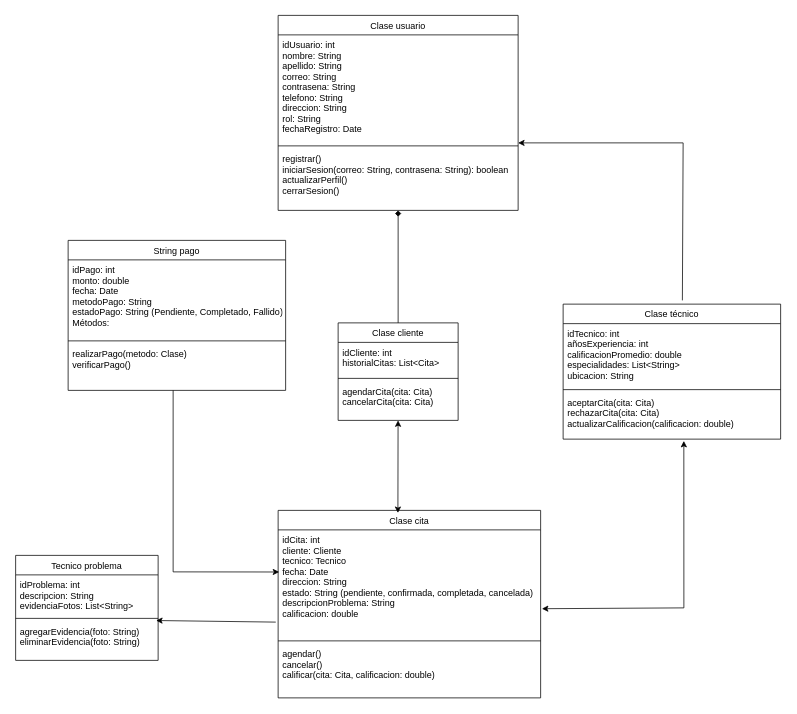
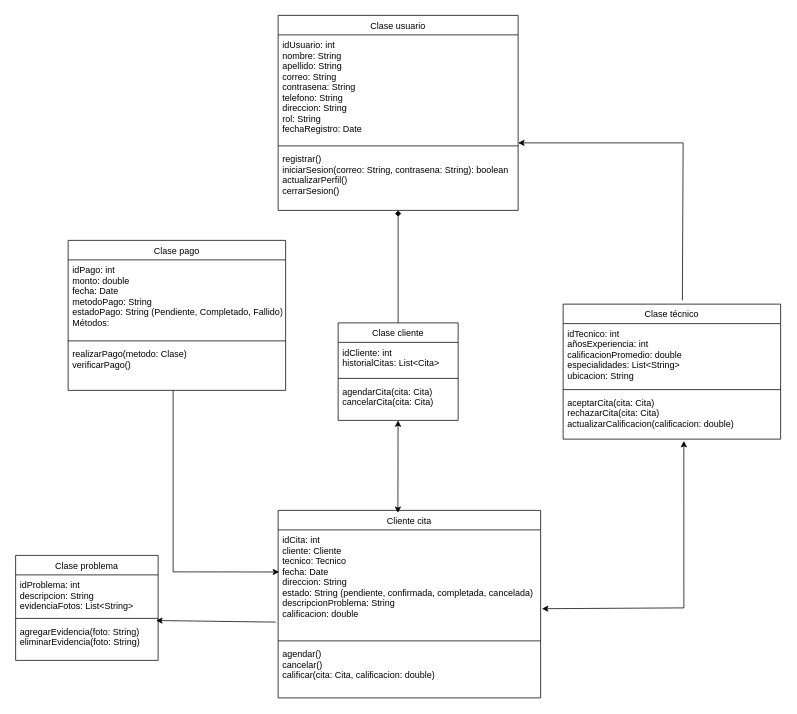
- <mxCell id="10" value="String pago" style="swimlane;fontStyle=0;align=center;verticalAlign=top;childLayout=stackLayout;horizontal=1;startSize=26;horizontalStack=0;resizeParent=1;resizeLast=0;collapsible=1;marginBottom=0;rounded=0;shadow=0;strokeWidth=1;" vertex="1" parent="1"><mxGeometry x="90" y="320" width="290" height="200" as="geometry"><mxRectangle x="550" y="140" width="160" height="26" as="alternateBounds" /></mxGeometry></mxCell>
+ <mxCell id="10" value="Clase pago" style="swimlane;fontStyle=0;align=center;verticalAlign=top;childLayout=stackLayout;horizontal=1;startSize=26;horizontalStack=0;resizeParent=1;resizeLast=0;collapsible=1;marginBottom=0;rounded=0;shadow=0;strokeWidth=1;" vertex="1" parent="1"><mxGeometry x="90" y="320" width="290" height="200" as="geometry"><mxRectangle x="550" y="140" width="160" height="26" as="alternateBounds" /></mxGeometry></mxCell>
- <mxCell id="2" value="Clase cita" style="swimlane;fontStyle=0;align=center;verticalAlign=top;childLayout=stackLayout;horizontal=1;startSize=26;horizontalStack=0;resizeParent=1;resizeLast=0;collapsible=1;marginBottom=0;rounded=0;shadow=0;strokeWidth=1;" parent="1" vertex="1"><mxGeometry x="370" y="680" width="350" height="250" as="geometry"><mxRectangle x="550" y="140" width="160" height="26" as="alternateBounds" /></mxGeometry></mxCell>
+ <mxCell id="2" value="Cliente cita" style="swimlane;fontStyle=0;align=center;verticalAlign=top;childLayout=stackLayout;horizontal=1;startSize=26;horizontalStack=0;resizeParent=1;resizeLast=0;collapsible=1;marginBottom=0;rounded=0;shadow=0;strokeWidth=1;" parent="1" vertex="1"><mxGeometry x="370" y="680" width="350" height="250" as="geometry"><mxRectangle x="550" y="140" width="160" height="26" as="alternateBounds" /></mxGeometry></mxCell>
- <mxCell id="6" value="Tecnico problema" style="swimlane;fontStyle=0;align=center;verticalAlign=top;childLayout=stackLayout;horizontal=1;startSize=26;horizontalStack=0;resizeParent=1;resizeLast=0;collapsible=1;marginBottom=0;rounded=0;shadow=0;strokeWidth=1;" vertex="1" parent="1"><mxGeometry x="20" y="740" width="190" height="140" as="geometry"><mxRectangle x="550" y="140" width="160" height="26" as="alternateBounds" /></mxGeometry></mxCell>
+ <mxCell id="6" value="Clase problema" style="swimlane;fontStyle=0;align=center;verticalAlign=top;childLayout=stackLayout;horizontal=1;startSize=26;horizontalStack=0;resizeParent=1;resizeLast=0;collapsible=1;marginBottom=0;rounded=0;shadow=0;strokeWidth=1;" vertex="1" parent="1"><mxGeometry x="20" y="740" width="190" height="140" as="geometry"><mxRectangle x="550" y="140" width="160" height="26" as="alternateBounds" /></mxGeometry></mxCell>
